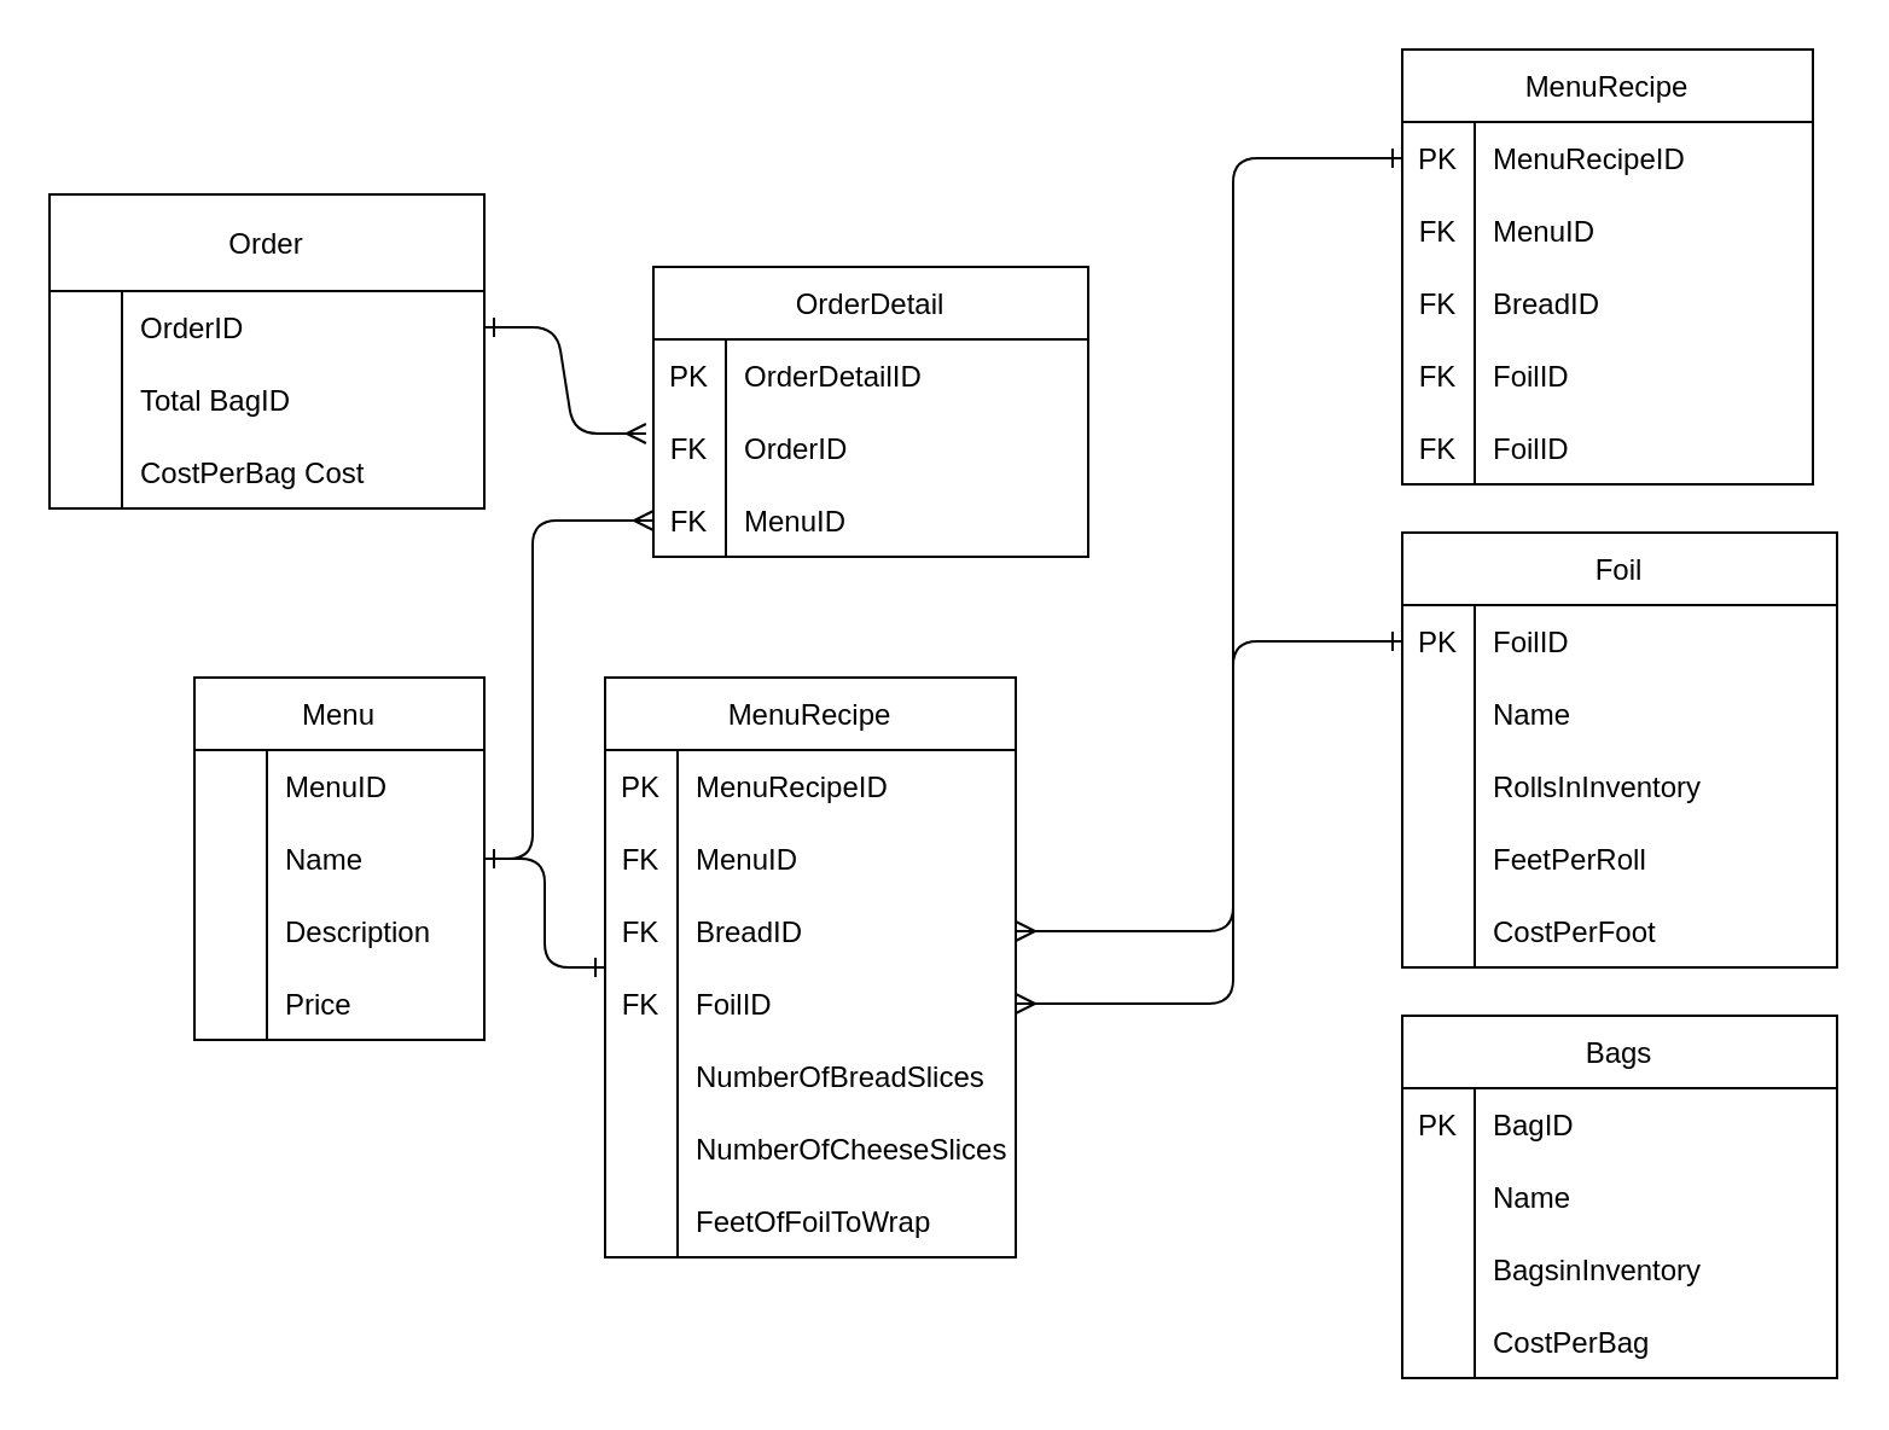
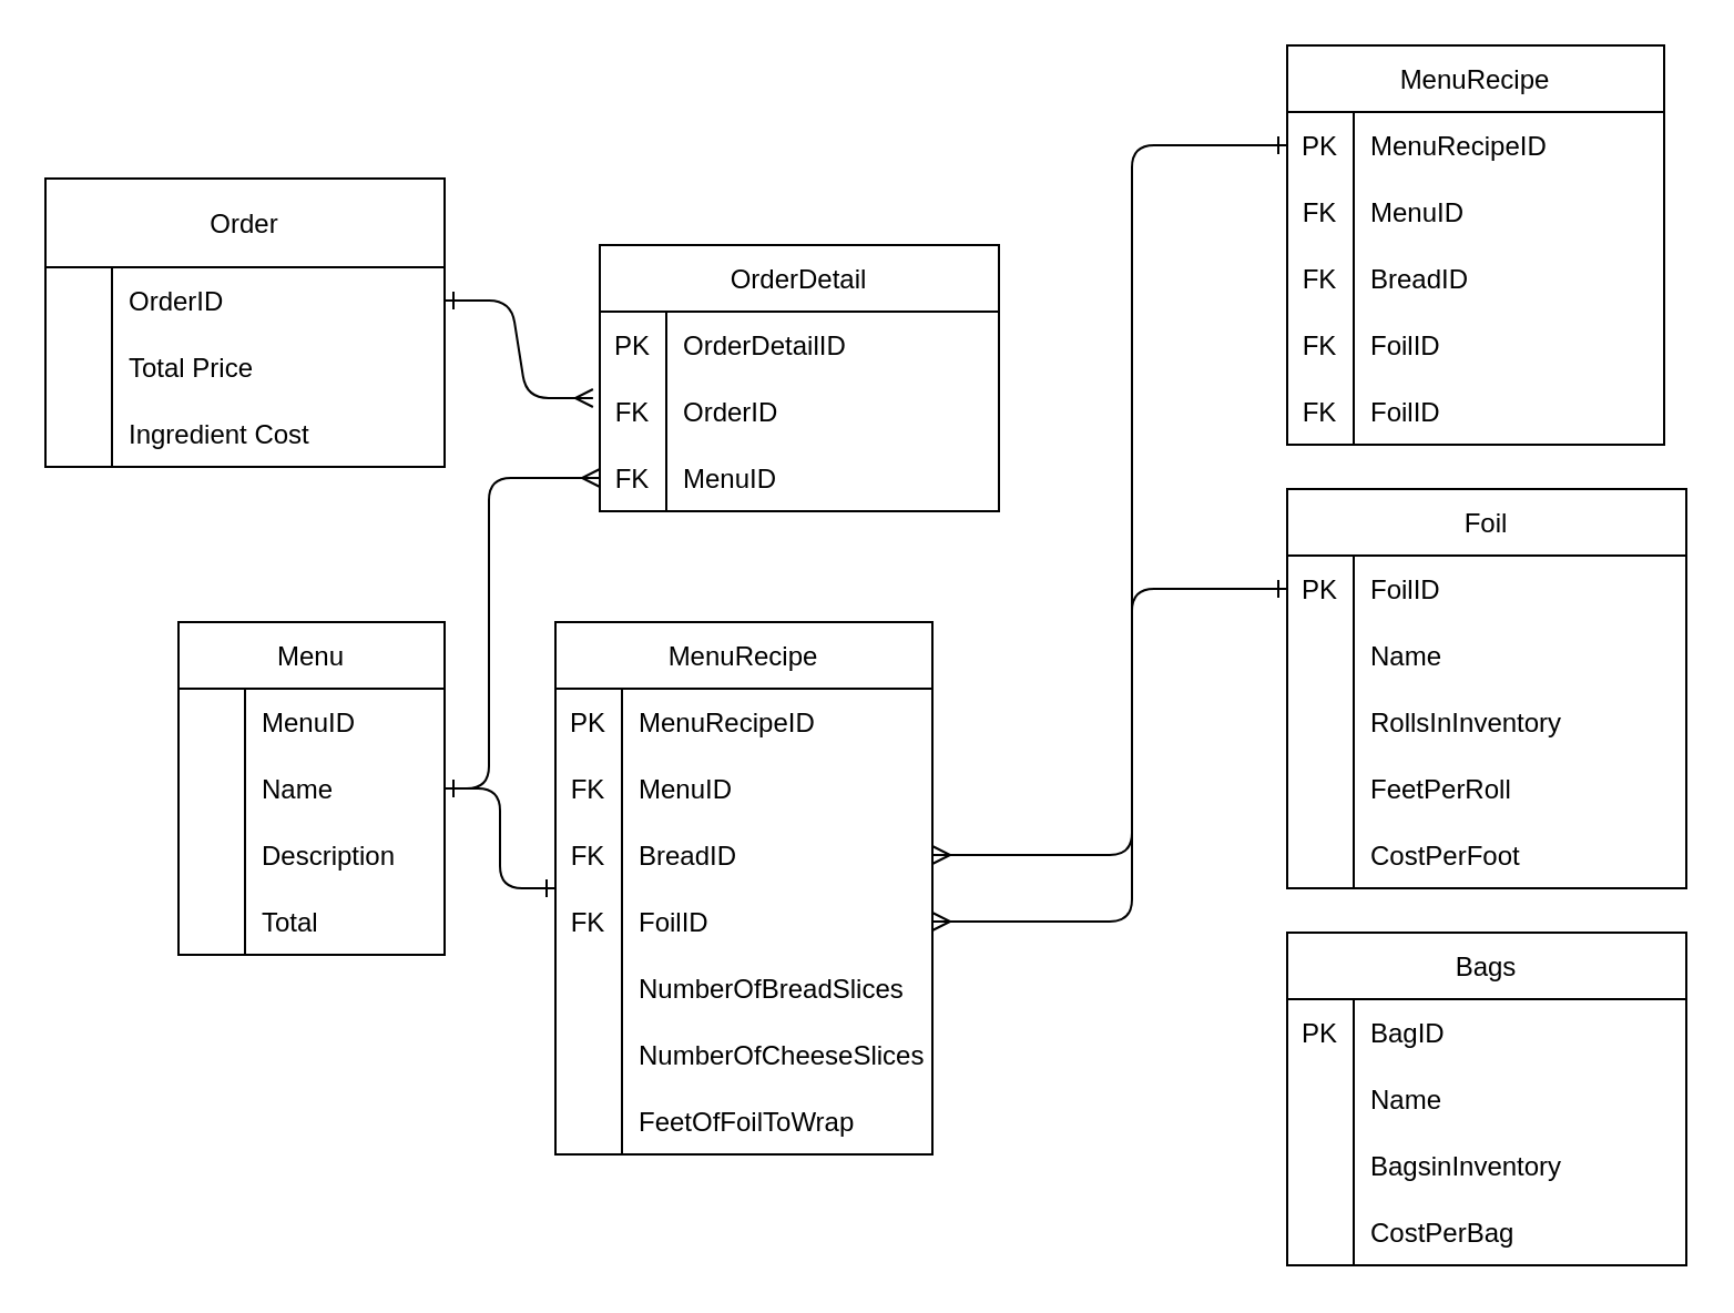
- <mxCell id="8" value="Total BagID" style="shape=partialRectangle;connectable=0;fillColor=none;top=0;left=0;bottom=0;right=0;align=left;spacingLeft=6;overflow=hidden;" vertex="1" parent="6"><mxGeometry x="30" width="150" height="30" as="geometry"><mxRectangle width="150" height="30" as="alternateBounds" /></mxGeometry></mxCell>
+ <mxCell id="8" value="Total Price" style="shape=partialRectangle;connectable=0;fillColor=none;top=0;left=0;bottom=0;right=0;align=left;spacingLeft=6;overflow=hidden;" vertex="1" parent="6"><mxGeometry x="30" width="150" height="30" as="geometry"><mxRectangle width="150" height="30" as="alternateBounds" /></mxGeometry></mxCell>
- <mxCell id="11" value="CostPerBag Cost" style="shape=partialRectangle;connectable=0;fillColor=none;top=0;left=0;bottom=0;right=0;align=left;spacingLeft=6;overflow=hidden;" vertex="1" parent="9"><mxGeometry x="30" width="150" height="30" as="geometry"><mxRectangle width="150" height="30" as="alternateBounds" /></mxGeometry></mxCell>
+ <mxCell id="11" value="Ingredient Cost" style="shape=partialRectangle;connectable=0;fillColor=none;top=0;left=0;bottom=0;right=0;align=left;spacingLeft=6;overflow=hidden;" vertex="1" parent="9"><mxGeometry x="30" width="150" height="30" as="geometry"><mxRectangle width="150" height="30" as="alternateBounds" /></mxGeometry></mxCell>
- <mxCell id="42" value="Price" style="shape=partialRectangle;connectable=0;fillColor=none;top=0;left=0;bottom=0;right=0;align=left;spacingLeft=6;overflow=hidden;shadow=0;strokeColor=default;" vertex="1" parent="40"><mxGeometry x="30" width="90" height="30" as="geometry"><mxRectangle width="90" height="30" as="alternateBounds" /></mxGeometry></mxCell>
+ <mxCell id="42" value="Total" style="shape=partialRectangle;connectable=0;fillColor=none;top=0;left=0;bottom=0;right=0;align=left;spacingLeft=6;overflow=hidden;shadow=0;strokeColor=default;" vertex="1" parent="40"><mxGeometry x="30" width="90" height="30" as="geometry"><mxRectangle width="90" height="30" as="alternateBounds" /></mxGeometry></mxCell>
